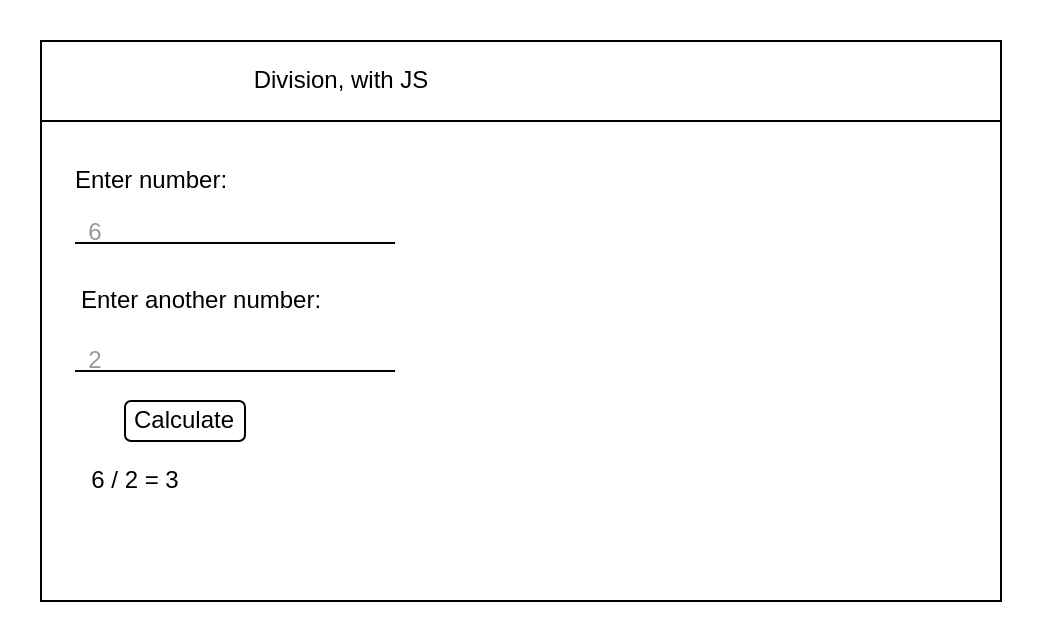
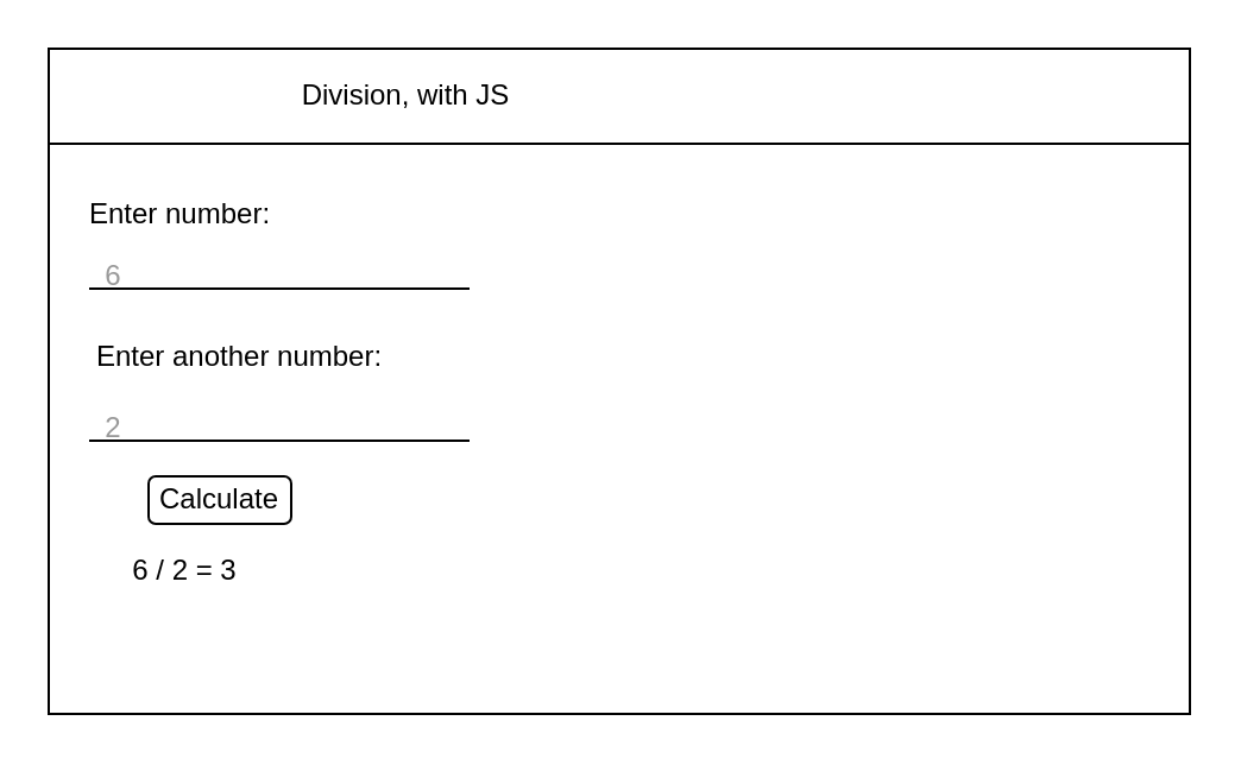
- <mxCell id="12" value="6 / 2 = 3" style="text;html=1;align=center;verticalAlign=middle;resizable=0;points=[];autosize=1;strokeColor=none;fillColor=none;fontColor=#000000;" vertex="1" parent="1"><mxGeometry x="37" y="230" width="60" height="20" as="geometry" /></mxCell>
+ <mxCell id="12" value="6 / 2 = 3" style="text;html=1;align=center;verticalAlign=middle;resizable=0;points=[];autosize=1;strokeColor=none;fillColor=none;fontColor=#000000;" vertex="1" parent="1"><mxGeometry x="47" y="230" width="60" height="20" as="geometry" /></mxCell>
